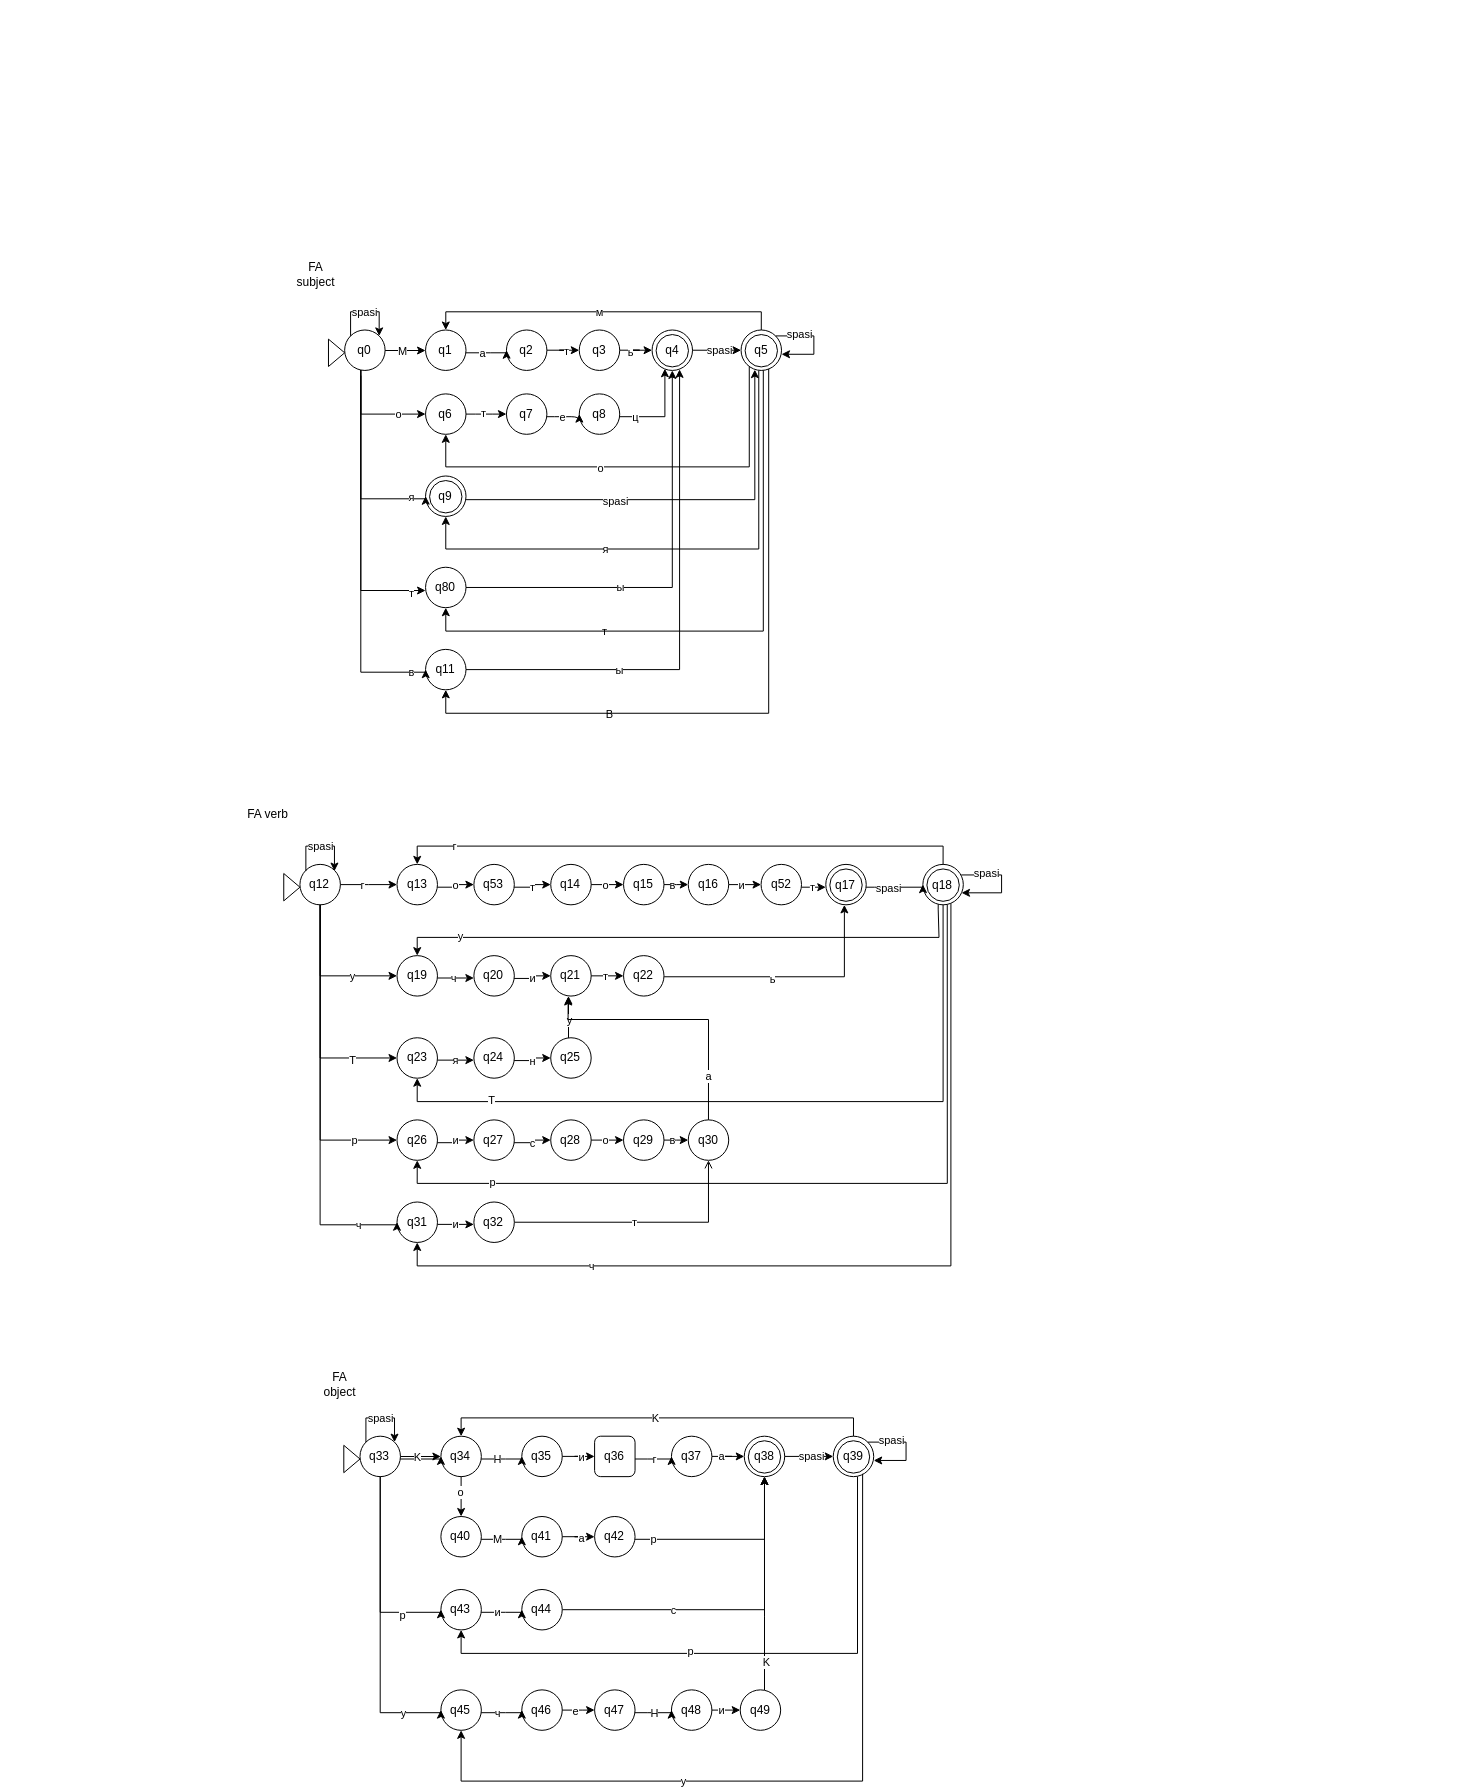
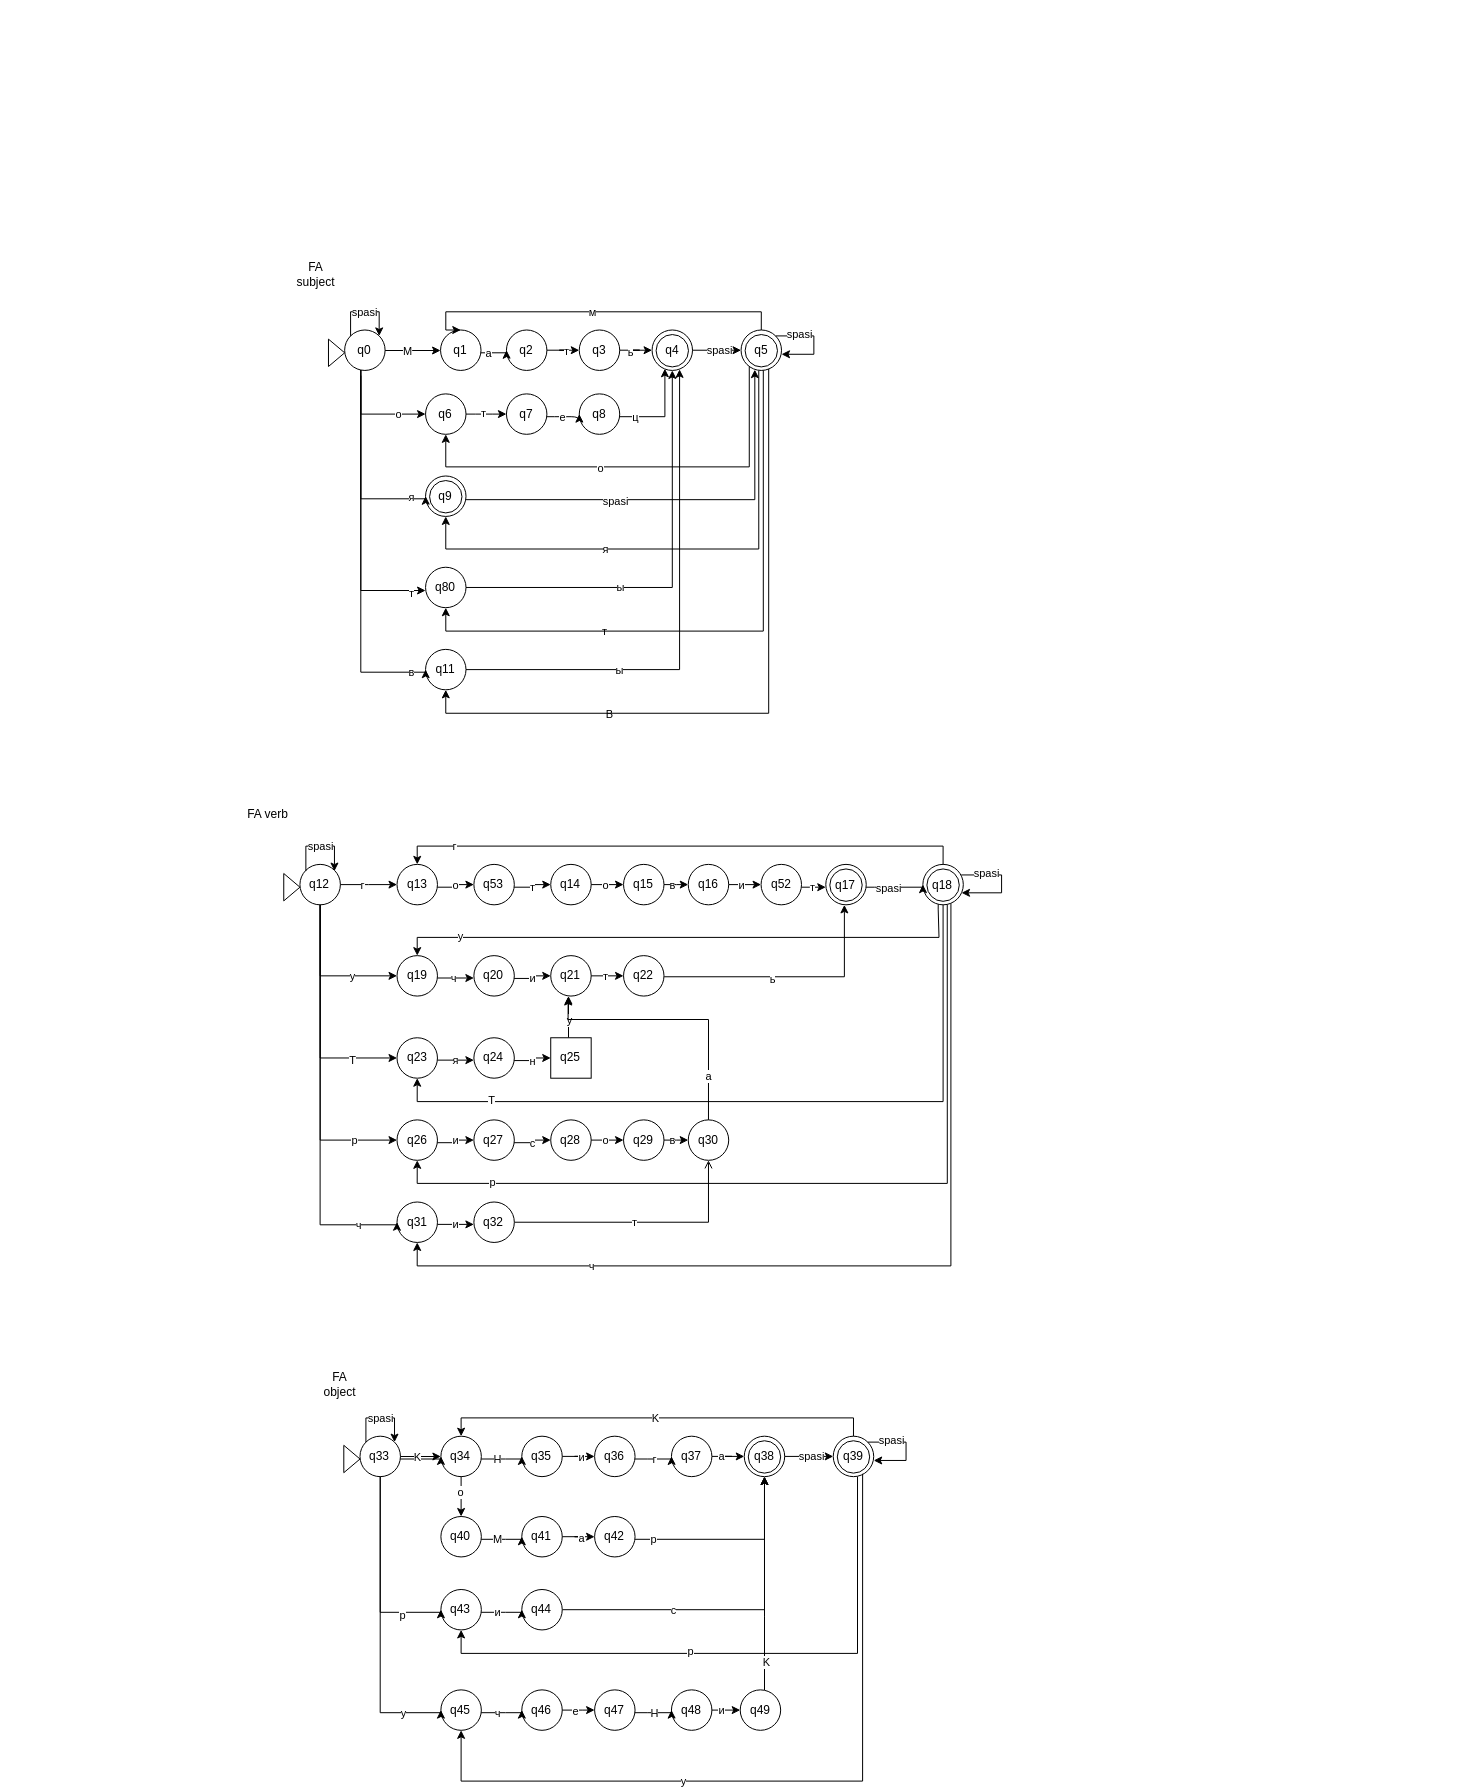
- <mxCell id="9" value="q1" style="ellipse;whiteSpace=wrap;html=1;aspect=fixed;" parent="3" vertex="1"><mxGeometry x="385.058" y="269.5" width="40.449" height="40.449" as="geometry" /></mxCell>
+ <mxCell id="9" value="q1" style="ellipse;whiteSpace=wrap;html=1;aspect=fixed;" parent="3" vertex="1"><mxGeometry x="400.058" y="269.5" width="40.449" height="40.449" as="geometry" /></mxCell>
- <mxCell id="123" value="q25" style="ellipse;whiteSpace=wrap;html=1;aspect=fixed;" parent="3" vertex="1"><mxGeometry x="510.226" y="977.255" width="40.449" height="40.449" as="geometry" /></mxCell>
+ <mxCell id="123" value="q25" style="whiteSpace=wrap;html=1;aspect=fixed;rounded=0;" parent="3" vertex="1"><mxGeometry x="510.226" y="977.255" width="40.449" height="40.449" as="geometry" /></mxCell>
- <mxCell id="179" value="q36" style="whiteSpace=wrap;html=1;aspect=fixed;rounded=1;" parent="2" vertex="1"><mxGeometry x="574.101" y="1415.695" width="40.449" height="40.449" as="geometry" /></mxCell>
+ <mxCell id="179" value="q36" style="ellipse;whiteSpace=wrap;html=1;aspect=fixed;" parent="2" vertex="1"><mxGeometry x="574.101" y="1415.695" width="40.449" height="40.449" as="geometry" /></mxCell>
